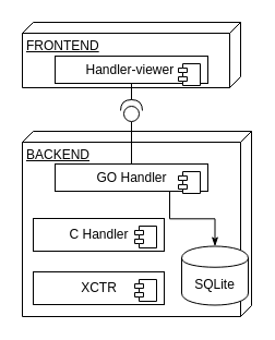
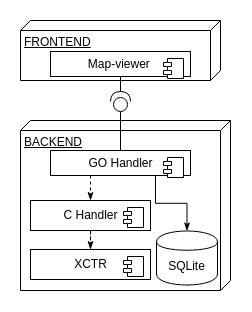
- <mxCell id="10" value="Handler-viewer&amp;nbsp;&lt;br&gt;" style="html=1;" parent="1" vertex="1"><mxGeometry x="50" y="51" width="140" height="25" as="geometry" /></mxCell>
+ <mxCell id="10" value="Map-viewer&amp;nbsp;&lt;br&gt;" style="html=1;" parent="1" vertex="1"><mxGeometry x="50" y="51" width="140" height="25" as="geometry" /></mxCell>
+ <mxCell id="5" style="edgeStyle=orthogonalEdgeStyle;rounded=0;orthogonalLoop=1;jettySize=auto;html=1;exitX=0.5;exitY=1;exitDx=0;exitDy=0;entryX=0.5;entryY=0;entryDx=0;entryDy=0;endArrow=classicThin;endFill=1;dashed=1;" parent="1" source="7" target="14" edge="1"><mxGeometry relative="1" as="geometry" /></mxCell>
+ <mxCell id="13" style="edgeStyle=orthogonalEdgeStyle;rounded=0;orthogonalLoop=1;jettySize=auto;html=1;exitX=0.5;exitY=1;exitDx=0;exitDy=0;dashed=1;endArrow=classicThin;endFill=1;" parent="1" source="14" target="16" edge="1"><mxGeometry relative="1" as="geometry" /></mxCell>
- <mxCell id="12" value="SQLite" style="shape=cylinder;whiteSpace=wrap;html=1;boundedLbl=1;backgroundOutline=1;" parent="1" vertex="1"><mxGeometry x="166" y="225.5" width="61" height="54" as="geometry" /></mxCell>
+ <mxCell id="12" value="SQLite" style="shape=cylinder;whiteSpace=wrap;html=1;boundedLbl=1;backgroundOutline=1;" parent="1" vertex="1"><mxGeometry x="156" y="230.5" width="61" height="54" as="geometry" /></mxCell>
